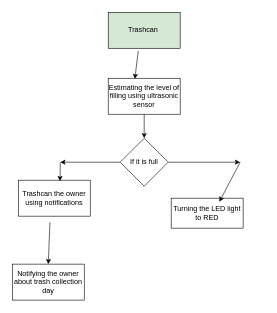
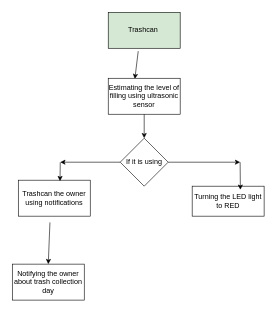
- <mxCell id="10" value="If it is full" style="rhombus;whiteSpace=wrap;html=1;" vertex="1" parent="1"><mxGeometry x="200" y="230" width="80" height="80" as="geometry" /></mxCell>
+ <mxCell id="10" value="If it is using" style="rhombus;whiteSpace=wrap;html=1;" vertex="1" parent="1"><mxGeometry x="200" y="230" width="80" height="80" as="geometry" /></mxCell>
- <mxCell id="6" value="Turning the LED light to RED" style="rounded=0;whiteSpace=wrap;html=1;" vertex="1" parent="1"><mxGeometry x="285" y="330" width="120" height="50" as="geometry" /></mxCell>
+ <mxCell id="6" value="Turning the LED light to RED" style="rounded=0;whiteSpace=wrap;html=1;" vertex="1" parent="1"><mxGeometry x="320" y="310" width="120" height="50" as="geometry" /></mxCell>
